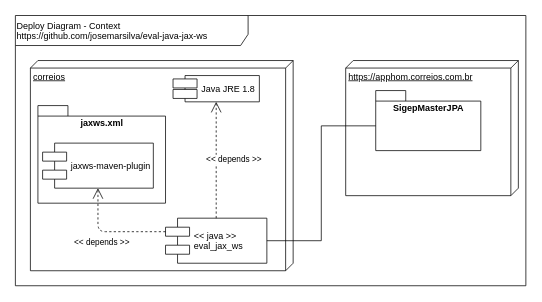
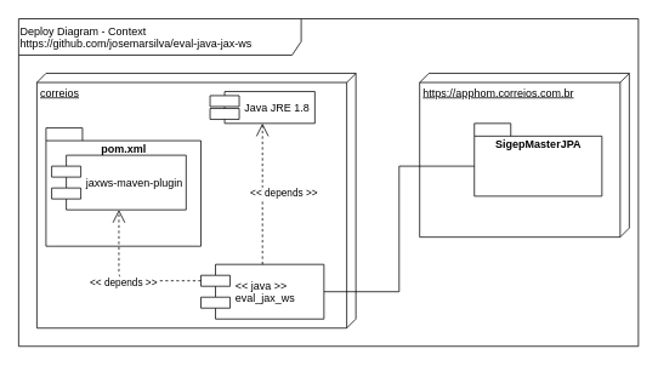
- <mxCell id="11" value="SigepMasterJPA" style="shape=folder;fontStyle=1;spacingTop=10;tabWidth=40;tabHeight=14;tabPosition=left;html=1;verticalAlign=top;" vertex="1" parent="1"><mxGeometry x="500" y="120" width="140" height="80" as="geometry" /></mxCell>
+ <mxCell id="11" value="SigepMasterJPA" style="shape=folder;fontStyle=1;spacingTop=10;tabWidth=40;tabHeight=14;tabPosition=left;html=1;verticalAlign=top;" vertex="1" parent="1"><mxGeometry x="520" y="135" width="140" height="80" as="geometry" /></mxCell>
- <mxCell id="7" value="jaxws.xml" style="shape=folder;fontStyle=1;spacingTop=10;tabWidth=40;tabHeight=14;tabPosition=left;html=1;verticalAlign=top;" parent="1" vertex="1"><mxGeometry x="50" y="140" width="170" height="130" as="geometry" /></mxCell>
+ <mxCell id="7" value="pom.xml" style="shape=folder;fontStyle=1;spacingTop=10;tabWidth=40;tabHeight=14;tabPosition=left;html=1;verticalAlign=top;" parent="1" vertex="1"><mxGeometry x="50" y="140" width="170" height="130" as="geometry" /></mxCell>
- <mxCell id="8" value="jaxws-maven-plugin" style="shape=component;align=left;spacingLeft=36;" parent="1" vertex="1"><mxGeometry x="56.25" y="190" width="147.5" height="60" as="geometry" /></mxCell>
+ <mxCell id="8" value="jaxws-maven-plugin" style="shape=component;align=left;spacingLeft=36;" parent="1" vertex="1"><mxGeometry x="56.25" y="170" width="147.5" height="60" as="geometry" /></mxCell>
